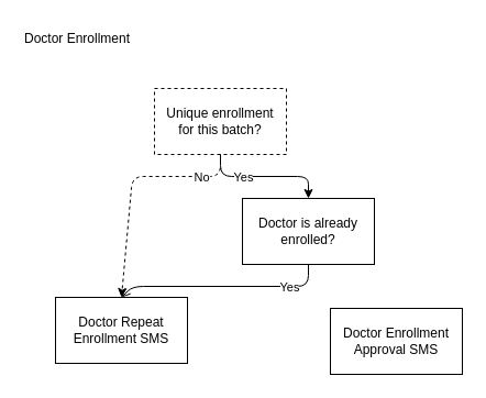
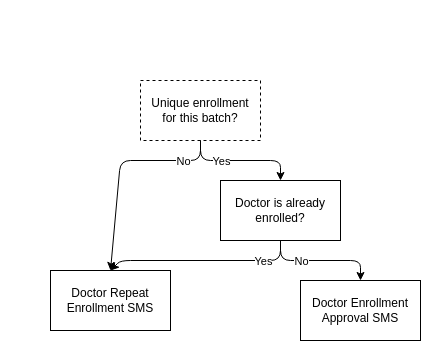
- <mxCell id="2" value="Doctor Enrollment" style="text;html=1;align=left;verticalAlign=middle;resizable=0;points=[];autosize=1;strokeColor=none;fillColor=none;fontStyle=0" parent="1" vertex="1"><mxGeometry x="20" y="20" width="120" height="30" as="geometry" /></mxCell>
- <mxCell id="3" style="edgeStyle=none;html=1;exitX=0.5;exitY=1;exitDx=0;exitDy=0;entryX=0.5;entryY=0;entryDx=0;entryDy=0;dashed=1;" parent="1" source="7" target="8" edge="1"><mxGeometry relative="1" as="geometry"><Array as="points"><mxPoint x="200" y="160" /><mxPoint x="120" y="160" /></Array></mxGeometry></mxCell>
+ <mxCell id="3" style="edgeStyle=none;html=1;exitX=0.5;exitY=1;exitDx=0;exitDy=0;entryX=0.5;entryY=0;entryDx=0;entryDy=0;" parent="1" source="7" target="8" edge="1"><mxGeometry relative="1" as="geometry"><Array as="points"><mxPoint x="200" y="160" /><mxPoint x="120" y="160" /></Array></mxGeometry></mxCell>
+ <mxCell id="9" style="edgeStyle=none;html=1;exitX=0.5;exitY=1;exitDx=0;exitDy=0;entryX=0.5;entryY=0;entryDx=0;entryDy=0;" parent="1" source="13" target="14" edge="1"><mxGeometry relative="1" as="geometry"><Array as="points"><mxPoint x="280" y="260" /><mxPoint x="360" y="260" /></Array></mxGeometry></mxCell>
+ <mxCell id="10" value="No" style="edgeLabel;html=1;align=center;verticalAlign=middle;resizable=0;points=[];" parent="9" vertex="1" connectable="0"><mxGeometry x="-0.326" relative="1" as="geometry"><mxPoint as="offset" /></mxGeometry></mxCell>
- <mxCell id="11" style="edgeStyle=none;html=1;exitX=0.5;exitY=1;exitDx=0;exitDy=0;entryX=0.5;entryY=0;entryDx=0;entryDy=0;endArrow=open;" parent="1" source="13" target="8" edge="1"><mxGeometry relative="1" as="geometry"><Array as="points"><mxPoint x="280" y="260" /><mxPoint x="120" y="260" /></Array></mxGeometry></mxCell>
+ <mxCell id="11" style="edgeStyle=none;html=1;exitX=0.5;exitY=1;exitDx=0;exitDy=0;entryX=0.5;entryY=0;entryDx=0;entryDy=0;" parent="1" source="13" target="8" edge="1"><mxGeometry relative="1" as="geometry"><Array as="points"><mxPoint x="280" y="260" /><mxPoint x="120" y="260" /></Array></mxGeometry></mxCell>
